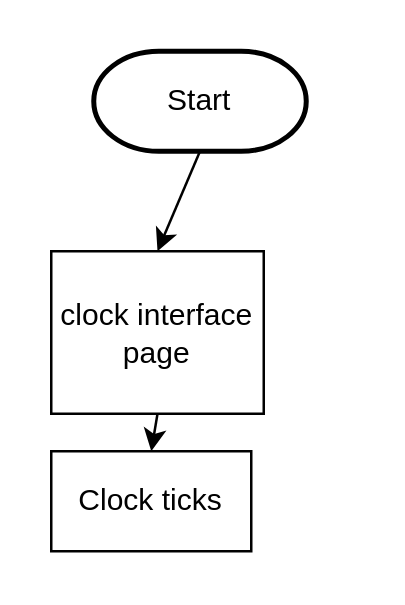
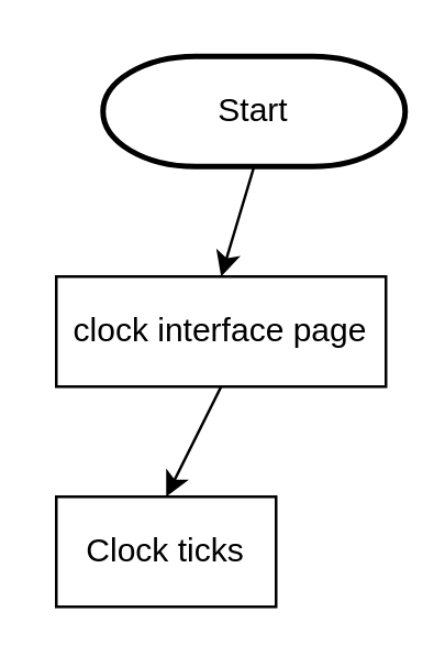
- <mxCell id="3" value="Start" style="strokeWidth=2;html=1;shape=mxgraph.flowchart.terminator;whiteSpace=wrap;" vertex="1" parent="1"><mxGeometry x="37" y="20" width="85" height="40" as="geometry" /></mxCell>
+ <mxCell id="3" value="Start" style="strokeWidth=2;html=1;shape=mxgraph.flowchart.terminator;whiteSpace=wrap;" vertex="1" parent="1"><mxGeometry x="37" y="20" width="110" height="40" as="geometry" /></mxCell>
- <mxCell id="5" value="clock interface page" style="rounded=0;whiteSpace=wrap;html=1;" vertex="1" parent="1"><mxGeometry x="20" y="100" width="85" height="65" as="geometry" /></mxCell>
+ <mxCell id="5" value="clock interface page" style="rounded=0;whiteSpace=wrap;html=1;" vertex="1" parent="1"><mxGeometry x="20" y="100" width="120" height="40" as="geometry" /></mxCell>
